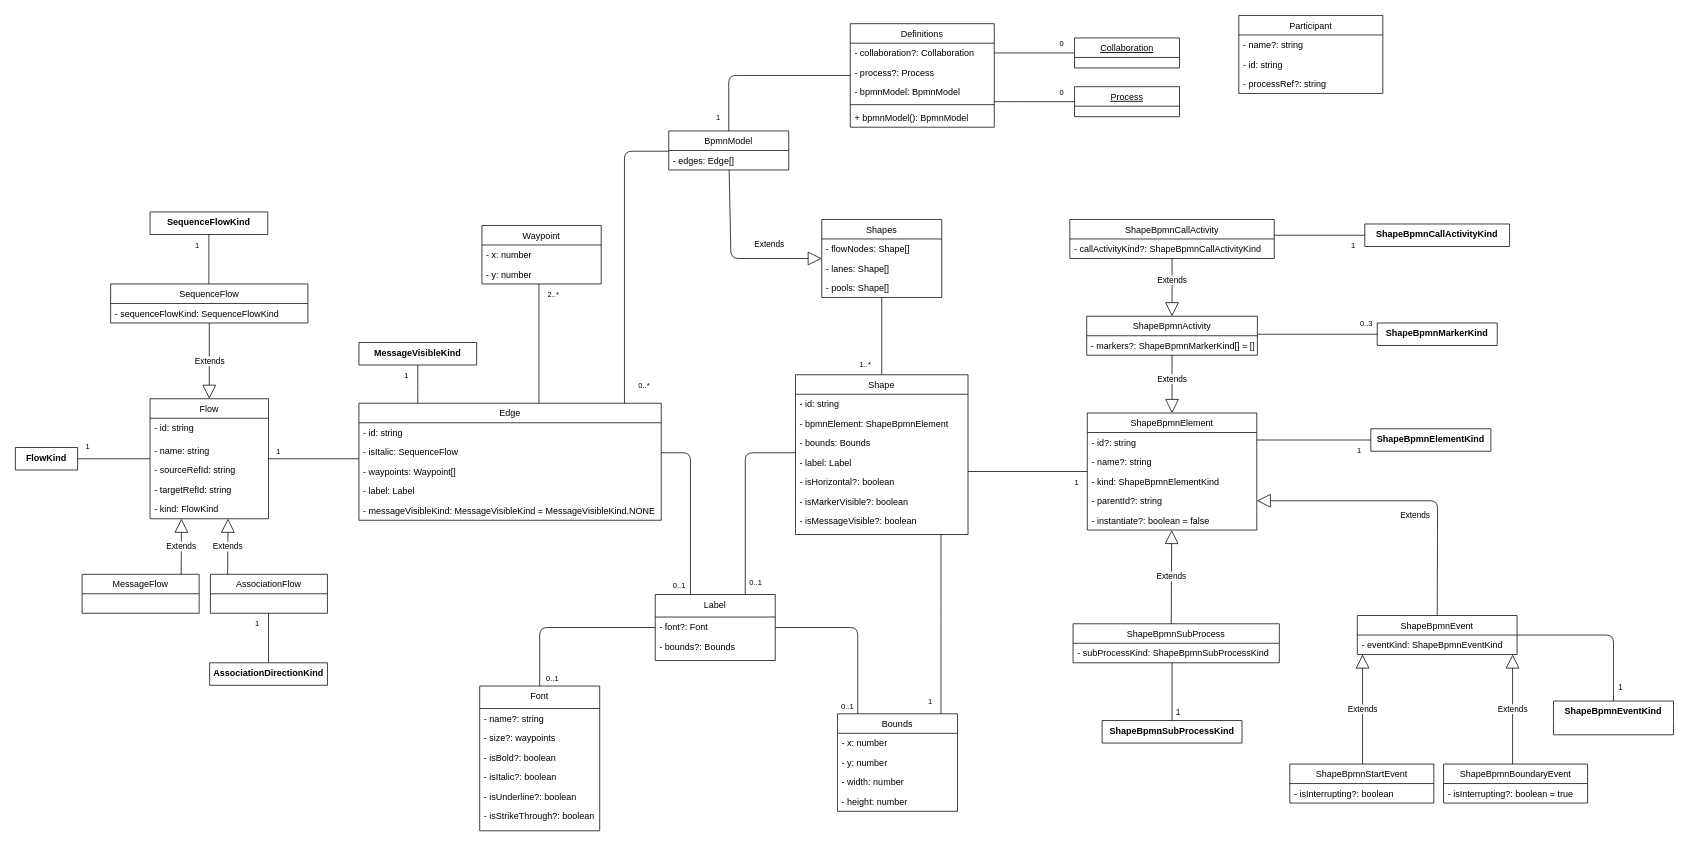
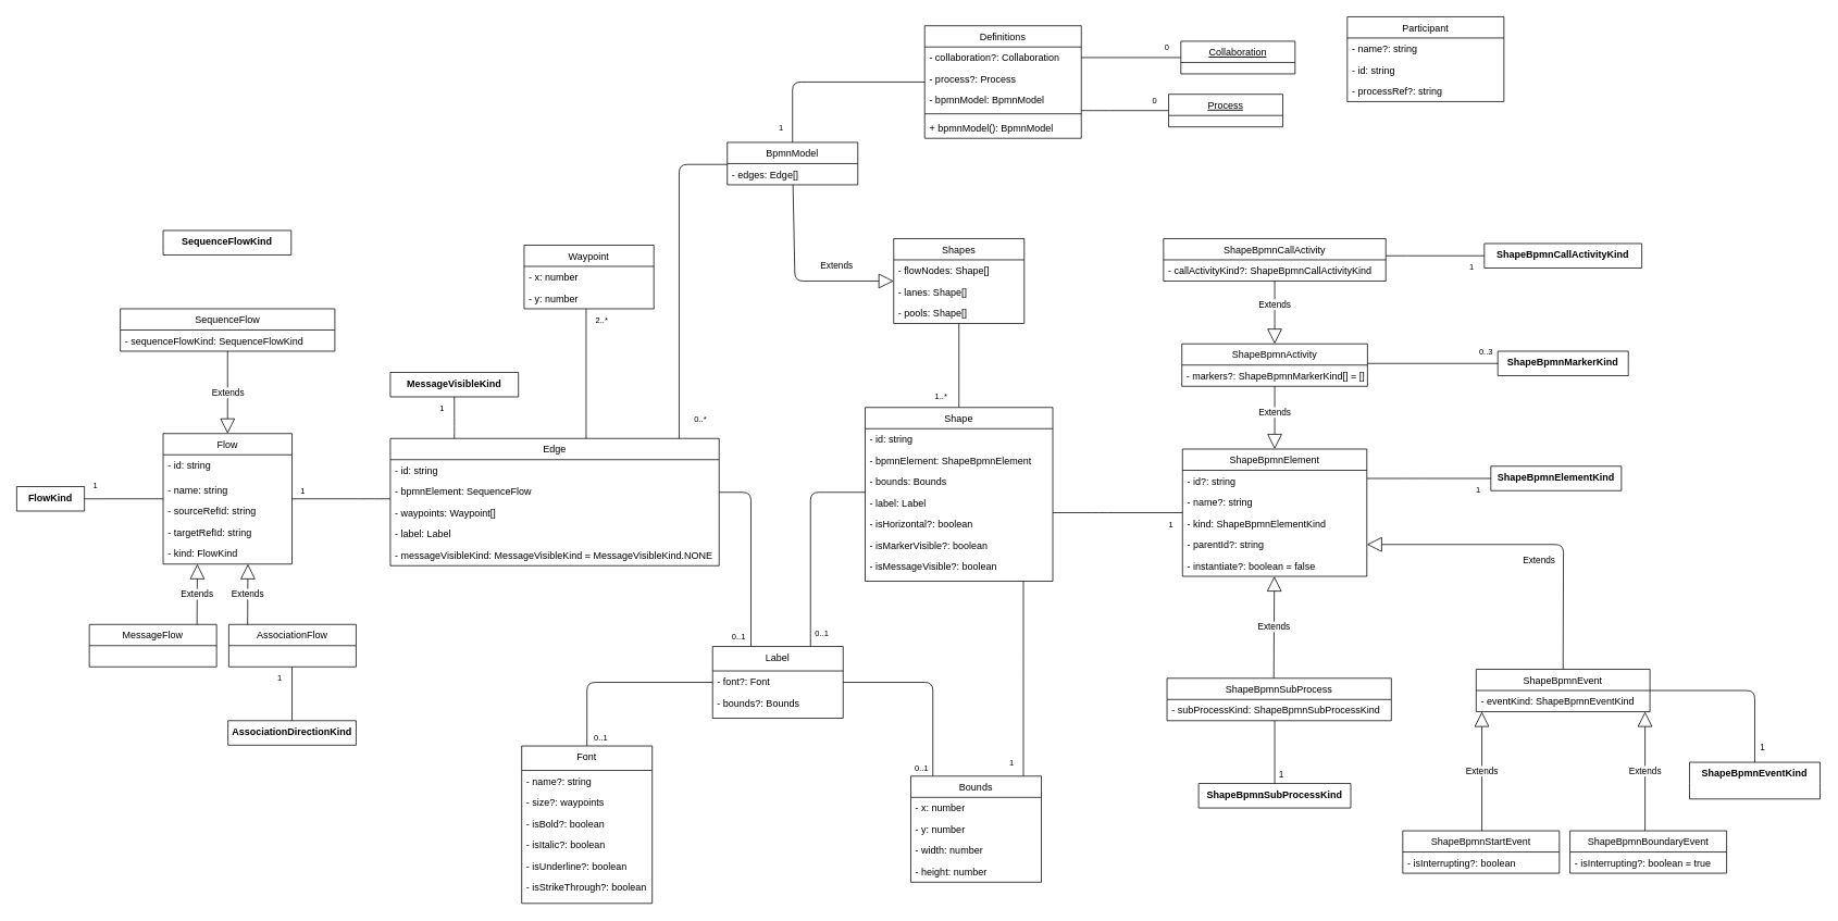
- <mxCell id="79" value="Collaboration" style="swimlane;fontStyle=4;childLayout=stackLayout;horizontal=1;startSize=26;fillColor=none;horizontalStack=0;resizeParent=1;resizeParentMax=0;resizeLast=0;collapsible=1;marginBottom=0;shadow=0;" parent="1" vertex="1"><mxGeometry x="1432" y="50" width="140" height="40" as="geometry" /></mxCell>
+ <mxCell id="79" value="Collaboration" style="swimlane;fontStyle=4;childLayout=stackLayout;horizontal=1;startSize=26;fillColor=none;horizontalStack=0;resizeParent=1;resizeParentMax=0;resizeLast=0;collapsible=1;marginBottom=0;shadow=0;" parent="1" vertex="1"><mxGeometry x="1447" y="50" width="140" height="40" as="geometry" /></mxCell>
- <mxCell id="28" value="" style="endArrow=none;html=1;edgeStyle=orthogonalEdgeStyle;shadow=0;" parent="1" source="106" target="104" edge="1"><mxGeometry relative="1" as="geometry"><mxPoint x="202.5" y="597" as="sourcePoint" /><mxPoint x="202.5" y="657" as="targetPoint" /><Array as="points"><mxPoint x="278.5" y="347" /><mxPoint x="278.5" y="347" /></Array></mxGeometry></mxCell>
- <mxCell id="29" value="1" style="resizable=0;html=1;align=left;verticalAlign=bottom;labelBackgroundColor=#ffffff;fontSize=10;shadow=0;" parent="28" connectable="0" vertex="1"><mxGeometry x="-1" relative="1" as="geometry"><mxPoint x="-20" y="22" as="offset" /></mxGeometry></mxCell>
- <mxCell id="35" value="- isItalic: SequenceFlow" style="text;strokeColor=none;fillColor=none;align=left;verticalAlign=top;spacingLeft=4;spacingRight=4;overflow=hidden;rotatable=0;points=[[0,0.5],[1,0.5]];portConstraint=eastwest;shadow=0;" parent="33" vertex="1"><mxGeometry y="52" width="403" height="26" as="geometry" /></mxCell>
+ <mxCell id="35" value="- bpmnElement: SequenceFlow" style="text;strokeColor=none;fillColor=none;align=left;verticalAlign=top;spacingLeft=4;spacingRight=4;overflow=hidden;rotatable=0;points=[[0,0.5],[1,0.5]];portConstraint=eastwest;shadow=0;" parent="33" vertex="1"><mxGeometry y="52" width="403" height="26" as="geometry" /></mxCell>
